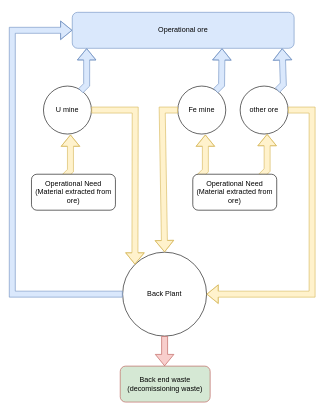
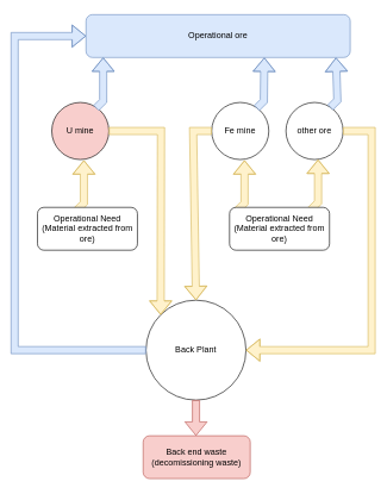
- <mxCell id="2" value="U mine" style="ellipse;whiteSpace=wrap;html=1;aspect=fixed;" parent="1" vertex="1"><mxGeometry x="72" y="143" width="80" height="80" as="geometry" /></mxCell>
+ <mxCell id="2" value="U mine" style="ellipse;whiteSpace=wrap;html=1;aspect=fixed;fillColor=#f8cecc;" parent="1" vertex="1"><mxGeometry x="72" y="143" width="80" height="80" as="geometry" /></mxCell>
- <mxCell id="17" value="Back end waste (decomissioning waste)" style="rounded=1;whiteSpace=wrap;html=1;fillColor=#d5e8d4;strokeColor=#b85450;" parent="1" vertex="1"><mxGeometry x="200" y="610" width="150" height="60" as="geometry" /></mxCell>
+ <mxCell id="17" value="Back end waste (decomissioning waste)" style="rounded=1;whiteSpace=wrap;html=1;fillColor=#f8cecc;strokeColor=#b85450;" parent="1" vertex="1"><mxGeometry x="200" y="610" width="150" height="60" as="geometry" /></mxCell>
